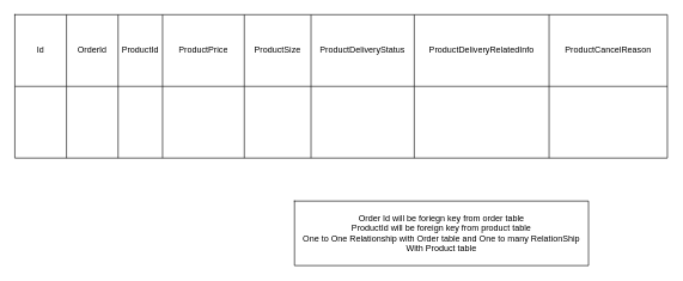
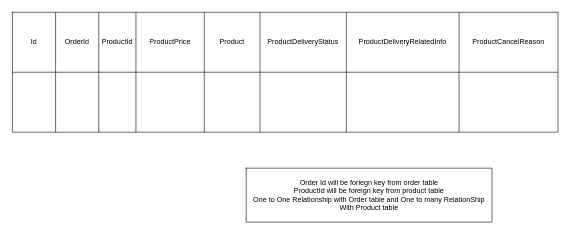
- <mxCell id="8" value="ProductSize" style="shape=partialRectangle;html=1;whiteSpace=wrap;connectable=0;overflow=hidden;fillColor=none;top=0;left=0;bottom=0;right=0;pointerEvents=1;" vertex="1" parent="3"><mxGeometry x="320" width="93" height="100" as="geometry"><mxRectangle width="93" height="100" as="alternateBounds" /></mxGeometry></mxCell>
+ <mxCell id="8" value="Product" style="shape=partialRectangle;html=1;whiteSpace=wrap;connectable=0;overflow=hidden;fillColor=none;top=0;left=0;bottom=0;right=0;pointerEvents=1;" vertex="1" parent="3"><mxGeometry x="320" width="93" height="100" as="geometry"><mxRectangle width="93" height="100" as="alternateBounds" /></mxGeometry></mxCell>
